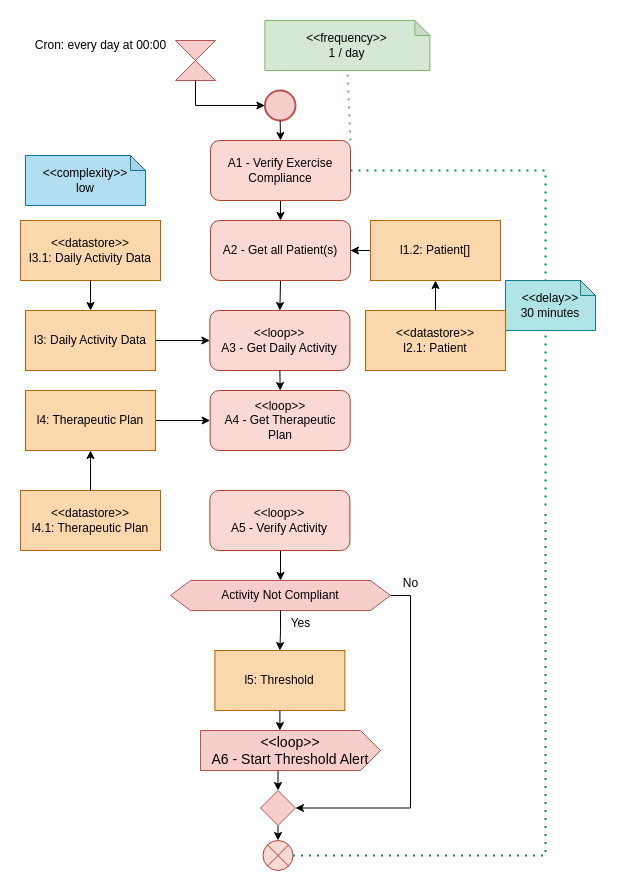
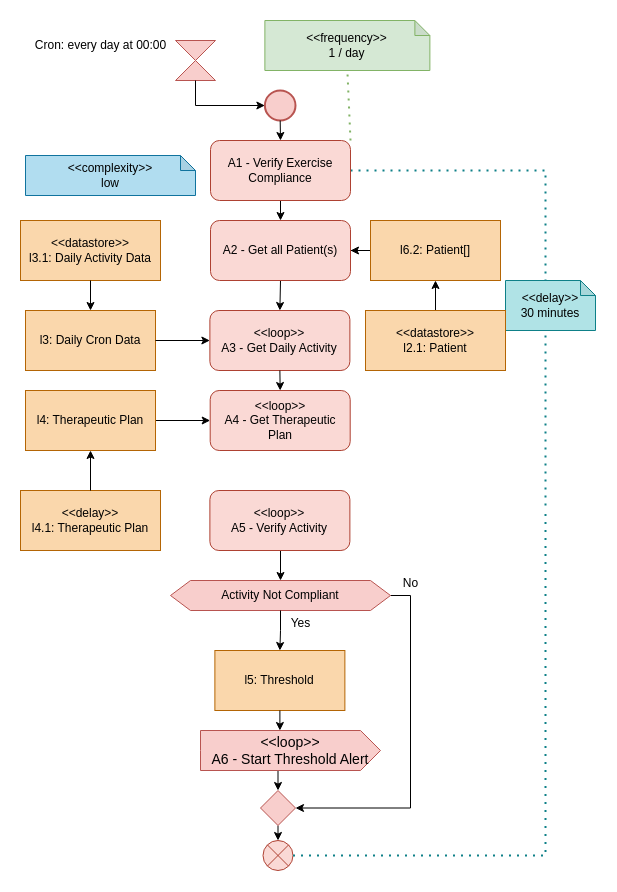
- <mxCell id="10" value="&amp;lt;&amp;lt;complexity&amp;gt;&amp;gt;&lt;br&gt;low" style="shape=note;whiteSpace=wrap;html=1;backgroundOutline=1;darkOpacity=0.05;size=15;fillColor=#b1ddf0;strokeColor=#10739e;" parent="1" vertex="1"><mxGeometry x="25" y="155" width="120" height="50" as="geometry" /></mxCell>
+ <mxCell id="10" value="&amp;lt;&amp;lt;complexity&amp;gt;&amp;gt;&lt;br&gt;low" style="shape=note;whiteSpace=wrap;html=1;backgroundOutline=1;darkOpacity=0.05;size=15;fillColor=#b1ddf0;strokeColor=#10739e;" parent="1" vertex="1"><mxGeometry x="25" y="155" width="170" height="40" as="geometry" /></mxCell>
- <mxCell id="18" value="l1.2: Patient[]" style="rounded=0;whiteSpace=wrap;html=1;fillColor=#fad7ac;strokeColor=#b46504;" parent="1" vertex="1"><mxGeometry x="370" y="220" width="130" height="60" as="geometry" /></mxCell>
+ <mxCell id="18" value="l6.2: Patient[]" style="rounded=0;whiteSpace=wrap;html=1;fillColor=#fad7ac;strokeColor=#b46504;" parent="1" vertex="1"><mxGeometry x="370" y="220" width="130" height="60" as="geometry" /></mxCell>
- <mxCell id="2" value="l3: Daily Activity Data" style="rounded=0;whiteSpace=wrap;html=1;fillColor=#fad7ac;strokeColor=#b46504;" parent="1" vertex="1"><mxGeometry x="25" y="310" width="130" height="60" as="geometry" /></mxCell>
+ <mxCell id="2" value="l3: Daily Cron Data" style="rounded=0;whiteSpace=wrap;html=1;fillColor=#fad7ac;strokeColor=#b46504;" parent="1" vertex="1"><mxGeometry x="25" y="310" width="130" height="60" as="geometry" /></mxCell>
- <mxCell id="36" value="&amp;lt;&amp;lt;datastore&amp;gt;&amp;gt;&lt;div&gt;l4.1: Therapeutic Plan&lt;/div&gt;" style="rounded=0;whiteSpace=wrap;html=1;fillColor=#fad7ac;strokeColor=#b46504;" parent="1" vertex="1"><mxGeometry x="20" y="490" width="140" height="60" as="geometry" /></mxCell>
+ <mxCell id="36" value="&amp;lt;&amp;lt;delay&amp;gt;&amp;gt;&lt;div&gt;l4.1: Therapeutic Plan&lt;/div&gt;" style="rounded=0;whiteSpace=wrap;html=1;fillColor=#fad7ac;strokeColor=#b46504;" parent="1" vertex="1"><mxGeometry x="20" y="490" width="140" height="60" as="geometry" /></mxCell>
